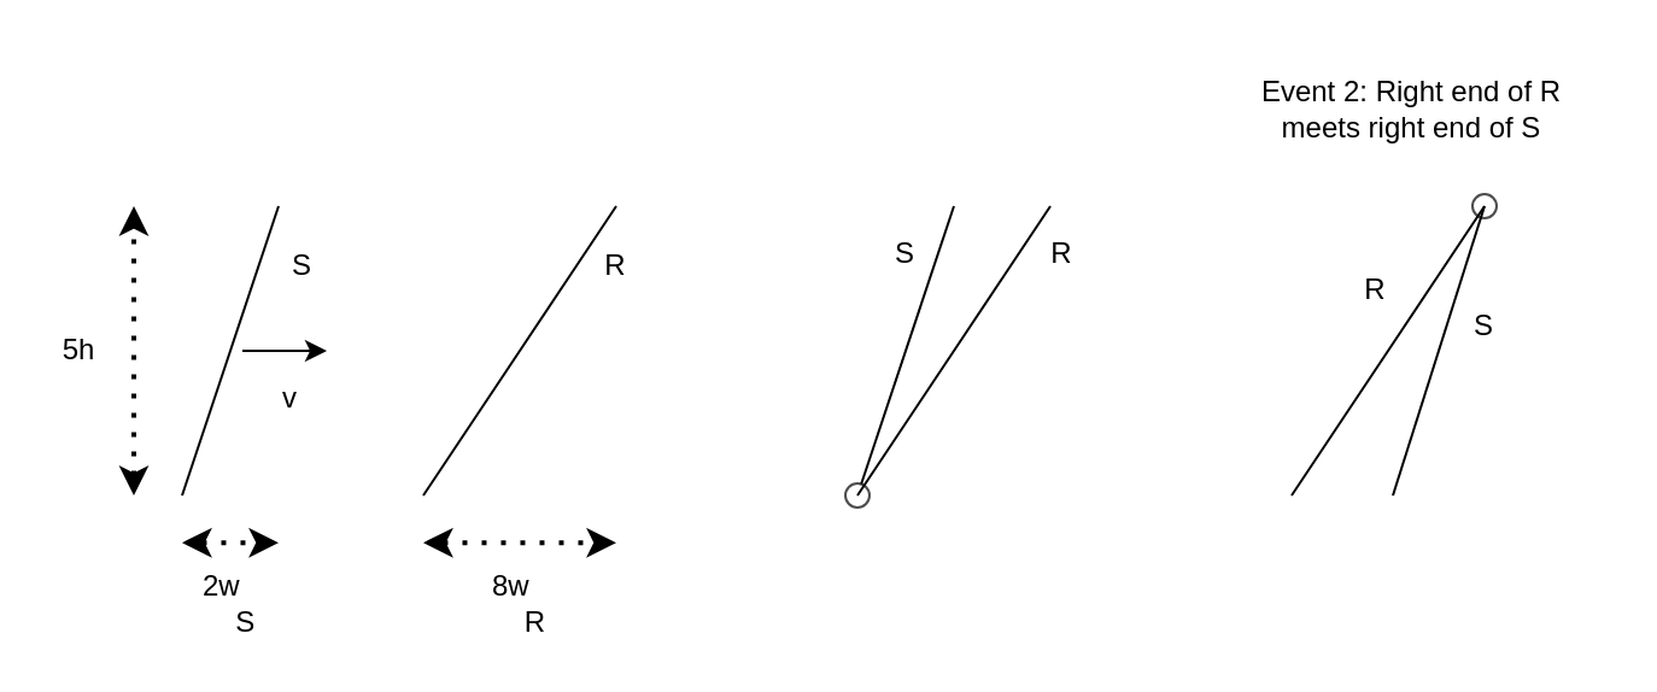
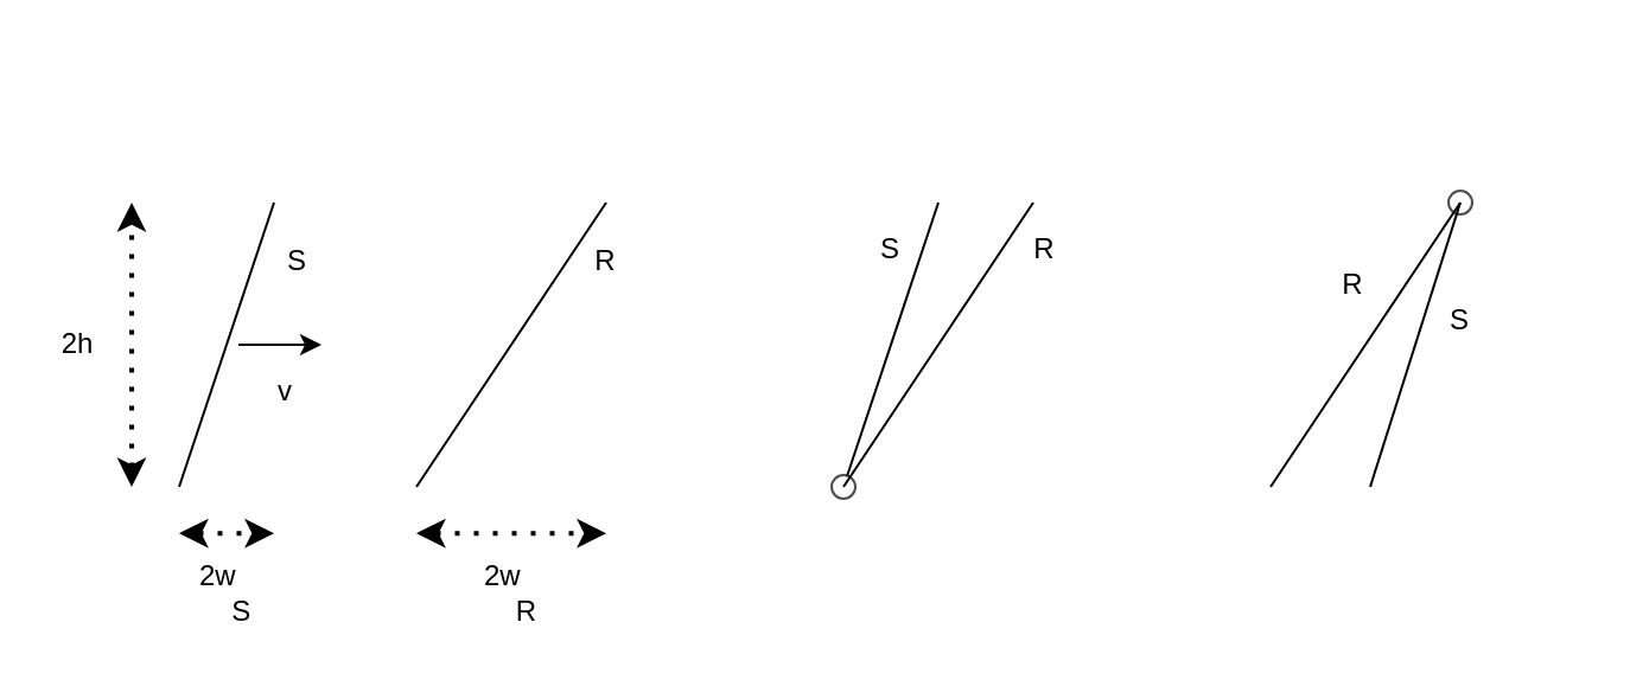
- <mxCell id="6" value="Event 2: Right end of R meets right end of S" style="rounded=0;whiteSpace=wrap;html=1;strokeColor=none;" vertex="1" parent="1"><mxGeometry x="505" y="20" width="160" height="50" as="geometry" /></mxCell>
- <mxCell id="25" value="5h" style="rounded=0;whiteSpace=wrap;html=1;strokeColor=none;" vertex="1" parent="1"><mxGeometry x="20" y="85" width="25" height="120" as="geometry" /></mxCell>
+ <mxCell id="25" value="2h" style="rounded=0;whiteSpace=wrap;html=1;strokeColor=none;" vertex="1" parent="1"><mxGeometry x="20" y="85" width="25" height="120" as="geometry" /></mxCell>
- <mxCell id="21" value="8w&amp;nbsp;&amp;nbsp;&lt;div&gt;&amp;nbsp; &amp;nbsp; R&lt;/div&gt;" style="rounded=0;whiteSpace=wrap;html=1;strokeColor=none;" vertex="1" parent="1"><mxGeometry x="175" y="235" width="80" height="30" as="geometry" /></mxCell>
+ <mxCell id="21" value="2w&amp;nbsp;&amp;nbsp;&lt;div&gt;&amp;nbsp; &amp;nbsp; R&lt;/div&gt;" style="rounded=0;whiteSpace=wrap;html=1;strokeColor=none;" vertex="1" parent="1"><mxGeometry x="175" y="235" width="80" height="30" as="geometry" /></mxCell>
